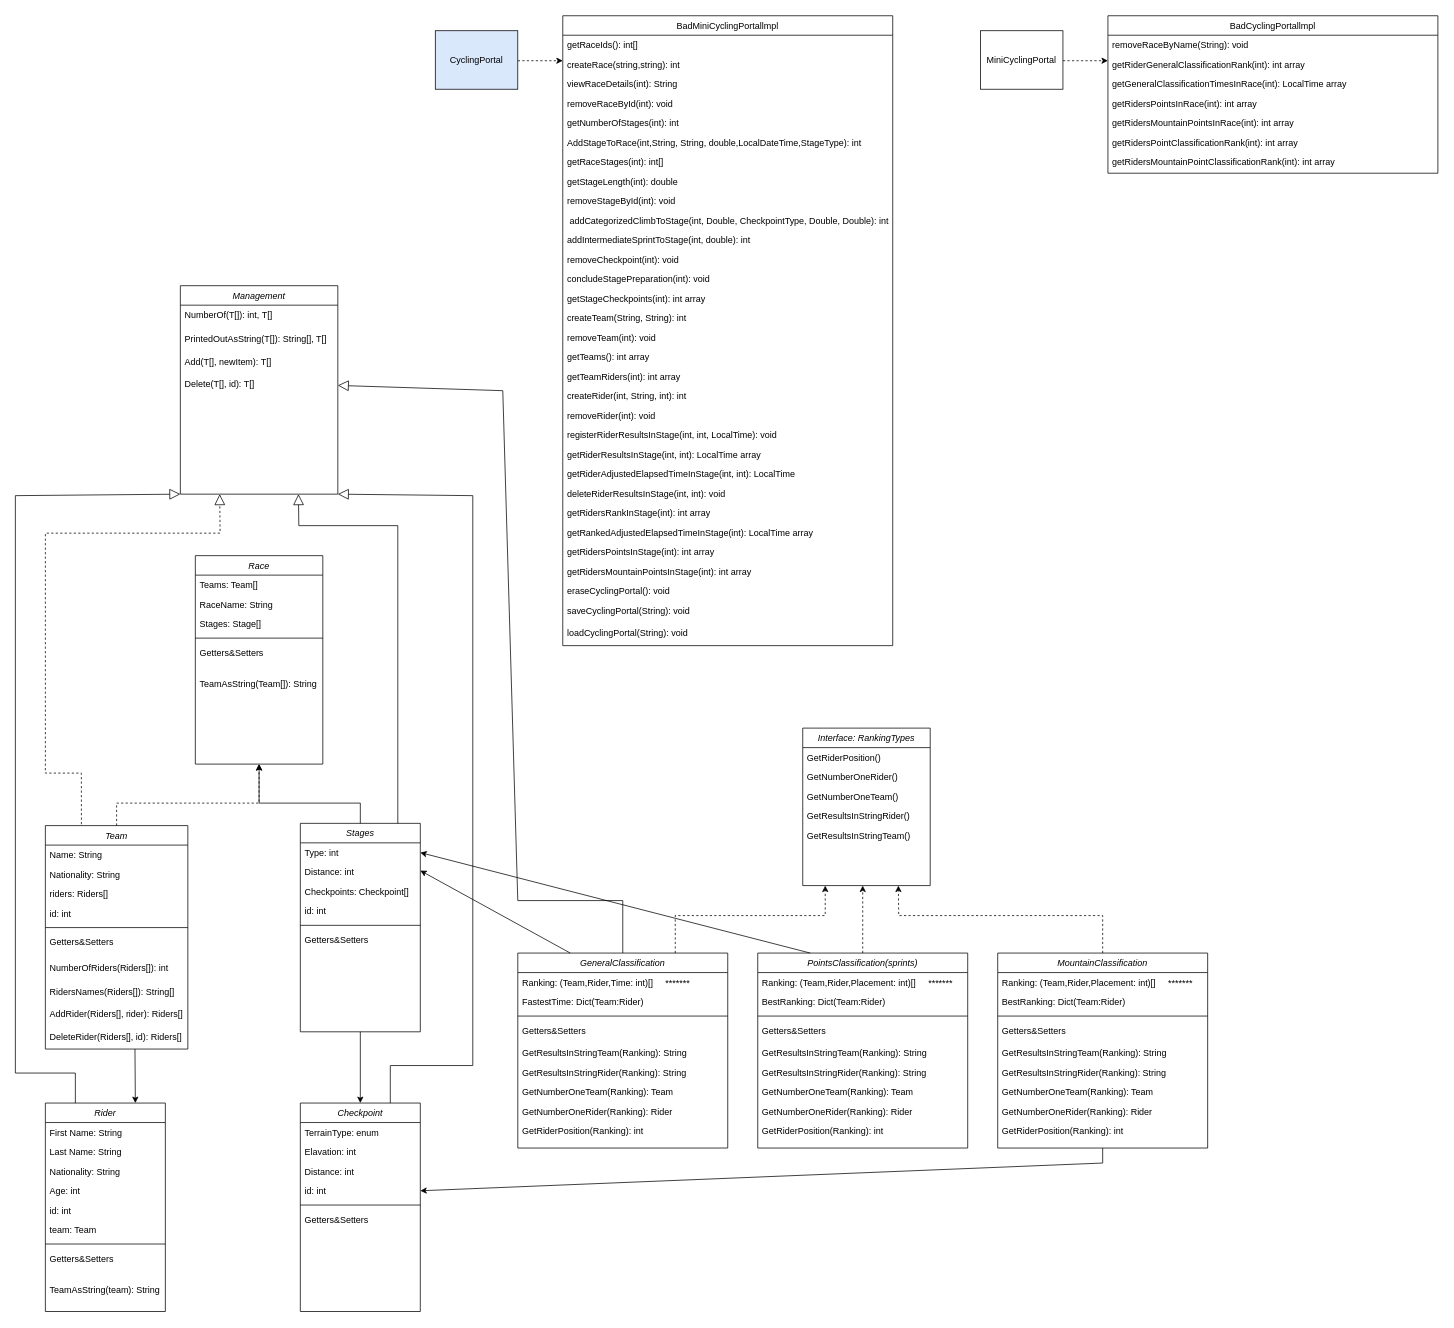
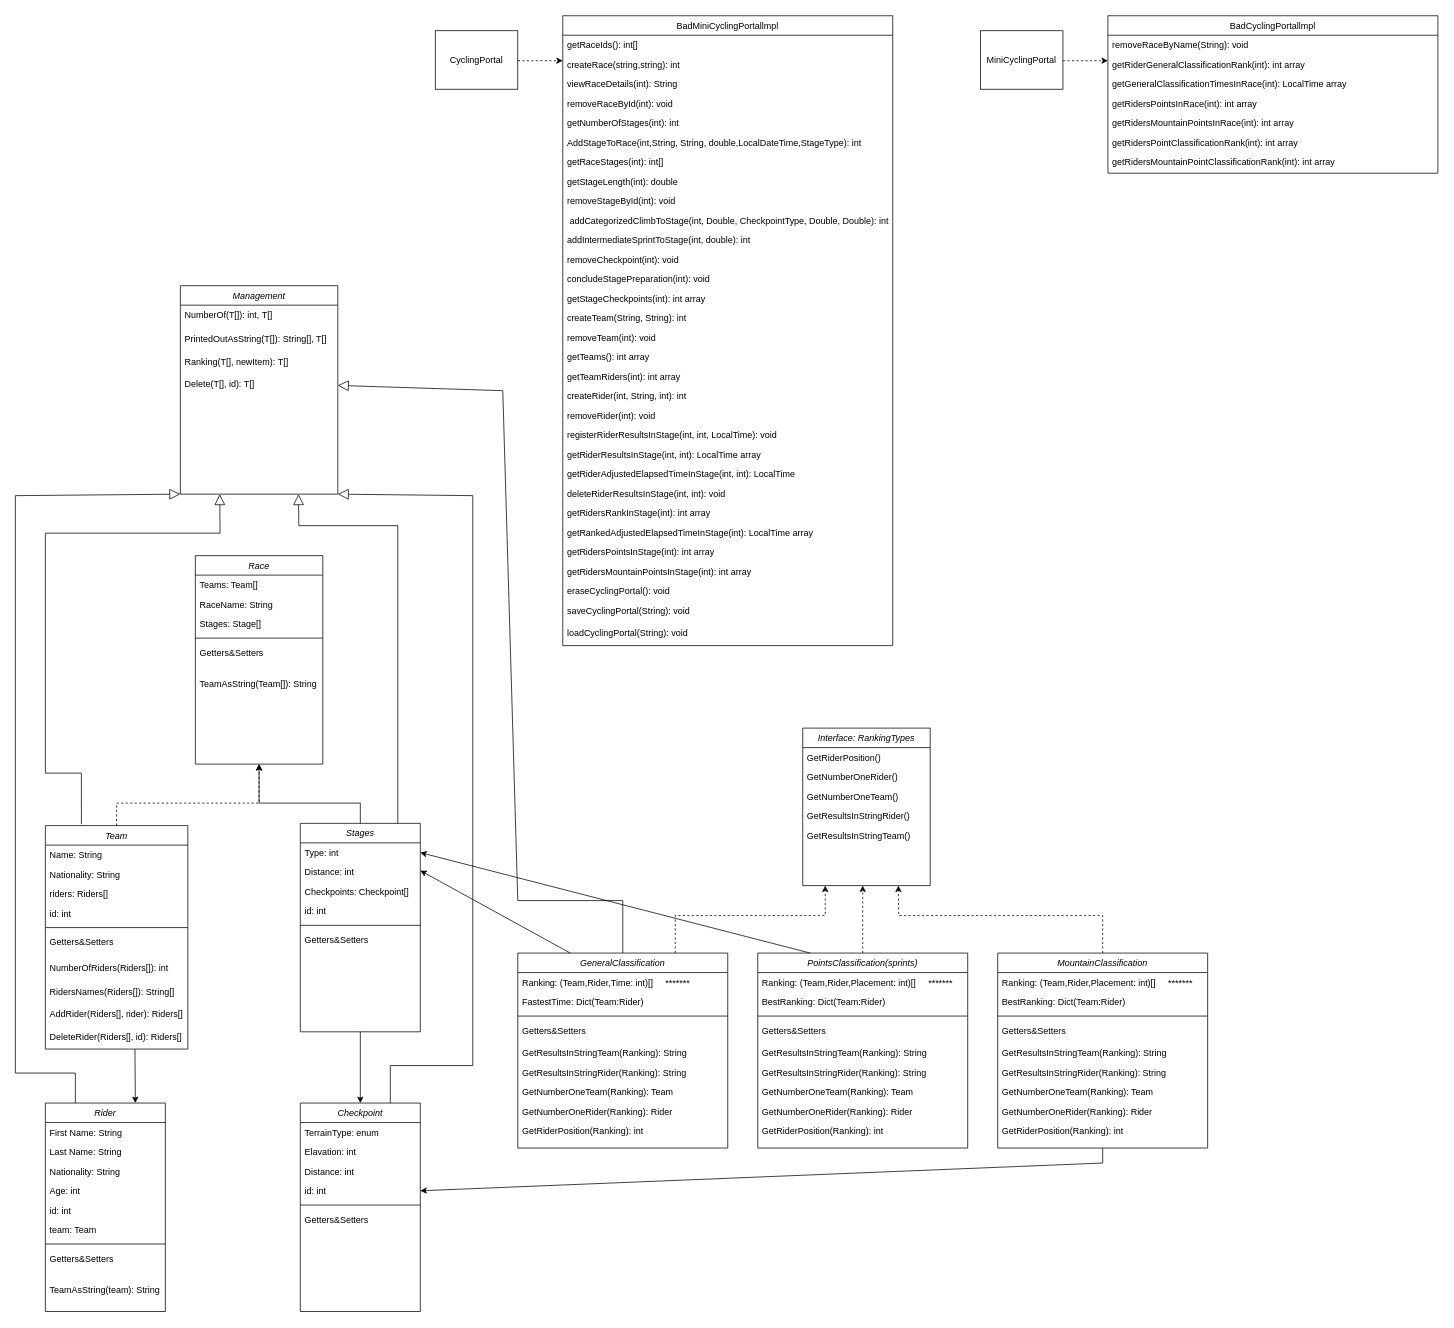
- <mxCell id="34" value="CyclingPortal" style="rounded=0;whiteSpace=wrap;html=1;fillColor=#dae8fc;" vertex="1" parent="1"><mxGeometry x="580" y="40" width="110" height="78" as="geometry" /></mxCell>
+ <mxCell id="34" value="CyclingPortal" style="rounded=0;whiteSpace=wrap;html=1;" vertex="1" parent="1"><mxGeometry x="580" y="40" width="110" height="78" as="geometry" /></mxCell>
- <mxCell id="92" value="Add(T[], newItem): T[]" style="text;align=left;verticalAlign=top;spacingLeft=4;spacingRight=4;overflow=hidden;rotatable=0;points=[[0,0.5],[1,0.5]];portConstraint=eastwest;" vertex="1" parent="89"><mxGeometry y="88" width="210" height="30" as="geometry" /></mxCell>
+ <mxCell id="92" value="Ranking(T[], newItem): T[]" style="text;align=left;verticalAlign=top;spacingLeft=4;spacingRight=4;overflow=hidden;rotatable=0;points=[[0,0.5],[1,0.5]];portConstraint=eastwest;" vertex="1" parent="89"><mxGeometry y="88" width="210" height="30" as="geometry" /></mxCell>
- <mxCell id="96" value="" style="endArrow=block;endFill=0;endSize=12;html=1;rounded=0;entryX=0.25;entryY=1;entryDx=0;entryDy=0;exitX=0.253;exitY=-0.006;exitDx=0;exitDy=0;exitPerimeter=0;dashed=1;" edge="1" parent="1" source="46" target="89"><mxGeometry width="160" relative="1" as="geometry"><mxPoint x="280" y="750" as="sourcePoint" /><mxPoint x="280" y="668" as="targetPoint" /><Array as="points"><mxPoint x="108" y="1030" /><mxPoint x="60" y="1030" /><mxPoint x="60" y="710" /><mxPoint x="293" y="710" /></Array></mxGeometry></mxCell>
+ <mxCell id="96" value="" style="endArrow=block;endFill=0;endSize=12;html=1;rounded=0;entryX=0.25;entryY=1;entryDx=0;entryDy=0;exitX=0.253;exitY=-0.006;exitDx=0;exitDy=0;exitPerimeter=0;" edge="1" parent="1" source="46" target="89"><mxGeometry width="160" relative="1" as="geometry"><mxPoint x="280" y="750" as="sourcePoint" /><mxPoint x="280" y="668" as="targetPoint" /><Array as="points"><mxPoint x="108" y="1030" /><mxPoint x="60" y="1030" /><mxPoint x="60" y="710" /><mxPoint x="293" y="710" /></Array></mxGeometry></mxCell>
